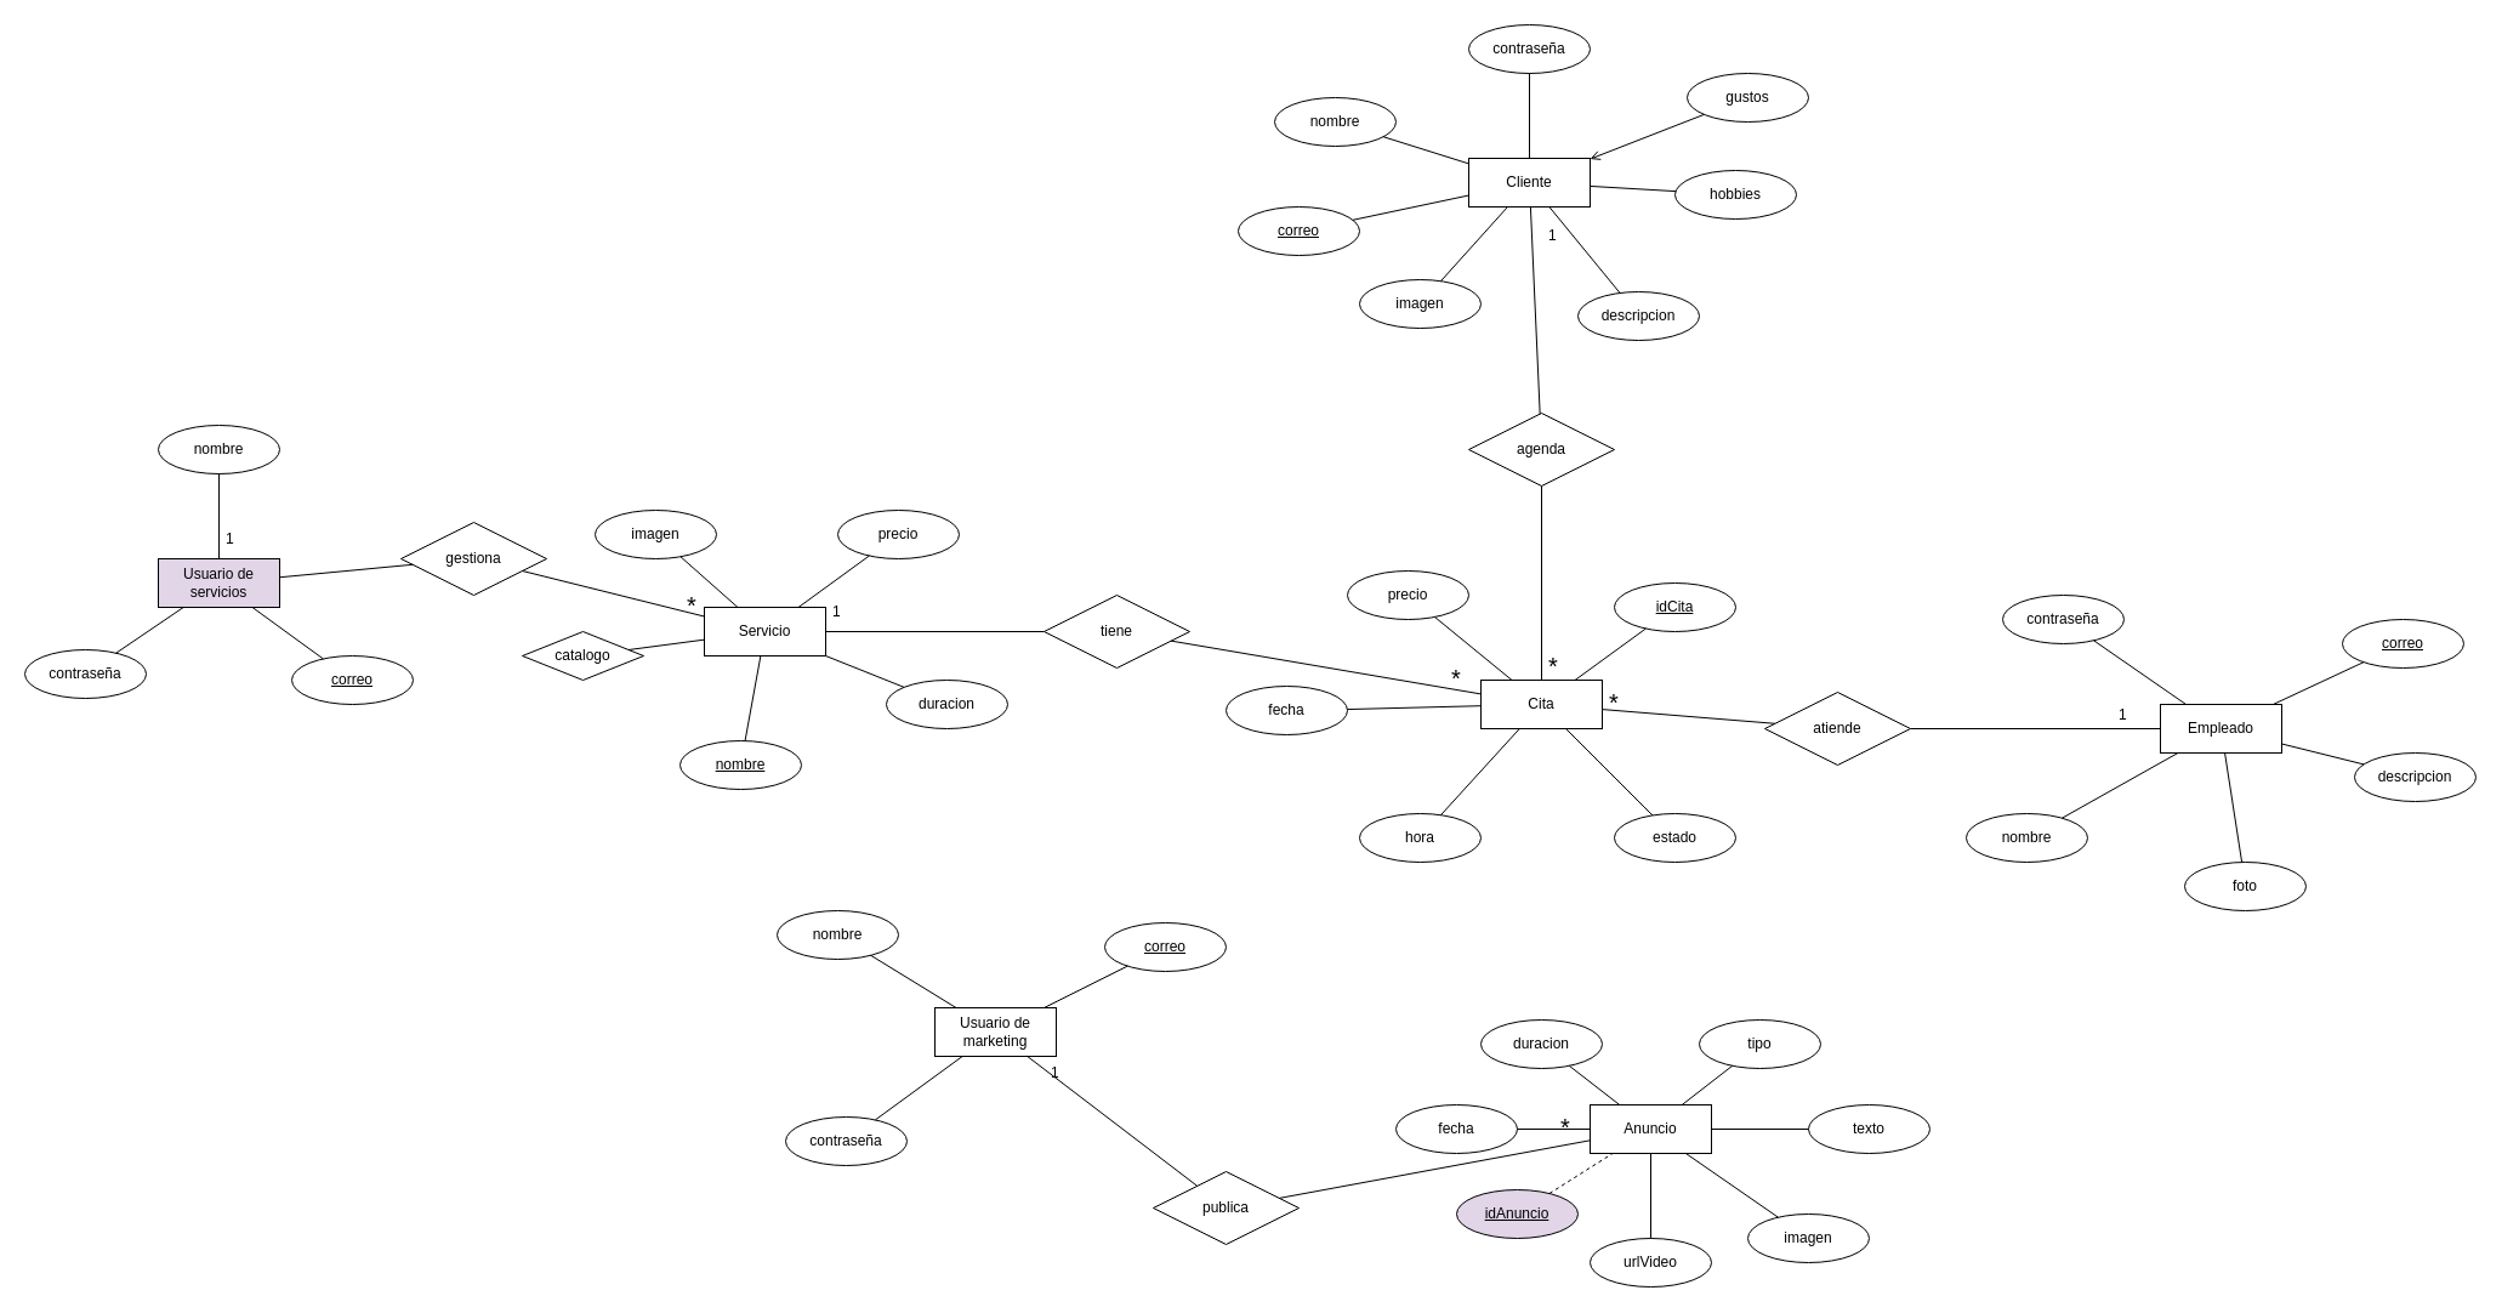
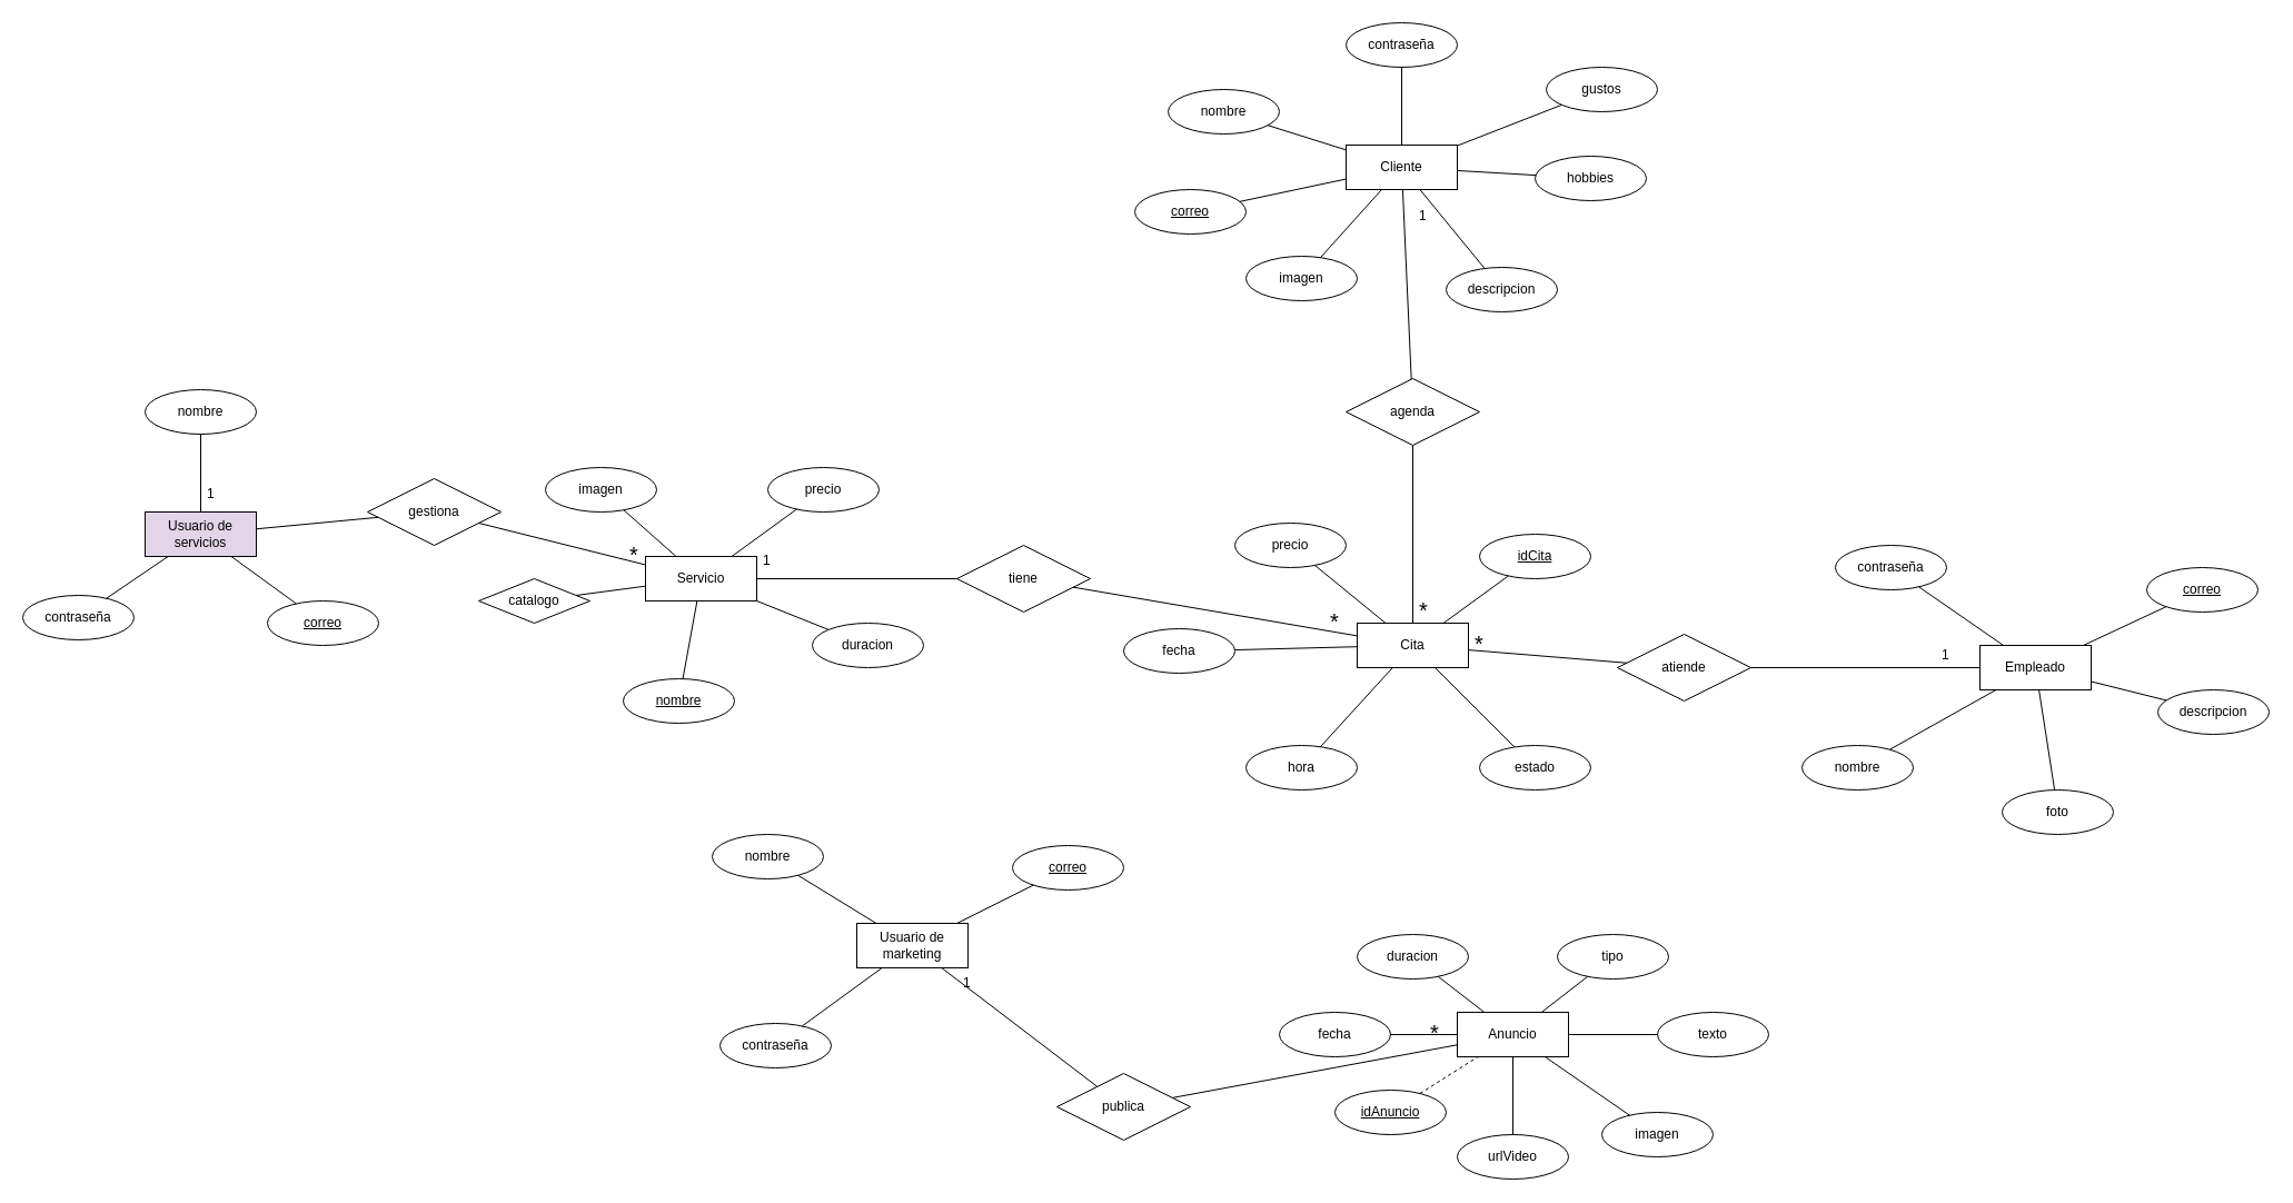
- <mxCell id="14" value="" style="endArrow=open;html=1;rounded=0;" parent="1" source="8" target="2" edge="1"><mxGeometry relative="1" as="geometry"><mxPoint x="1391" y="167" as="sourcePoint" /><mxPoint x="1320" y="163" as="targetPoint" /></mxGeometry></mxCell>
+ <mxCell id="14" value="" style="endArrow=none;html=1;rounded=0;" parent="1" source="8" target="2" edge="1"><mxGeometry relative="1" as="geometry"><mxPoint x="1391" y="167" as="sourcePoint" /><mxPoint x="1320" y="163" as="targetPoint" /></mxGeometry></mxCell>
- <mxCell id="58" value="idAnuncio" style="ellipse;whiteSpace=wrap;html=1;align=center;fontStyle=4;fillColor=#e1d5e7;" parent="1" vertex="1"><mxGeometry x="1200" y="980" width="100" height="40" as="geometry" /></mxCell>
+ <mxCell id="58" value="idAnuncio" style="ellipse;whiteSpace=wrap;html=1;align=center;fontStyle=4;" parent="1" vertex="1"><mxGeometry x="1200" y="980" width="100" height="40" as="geometry" /></mxCell>
